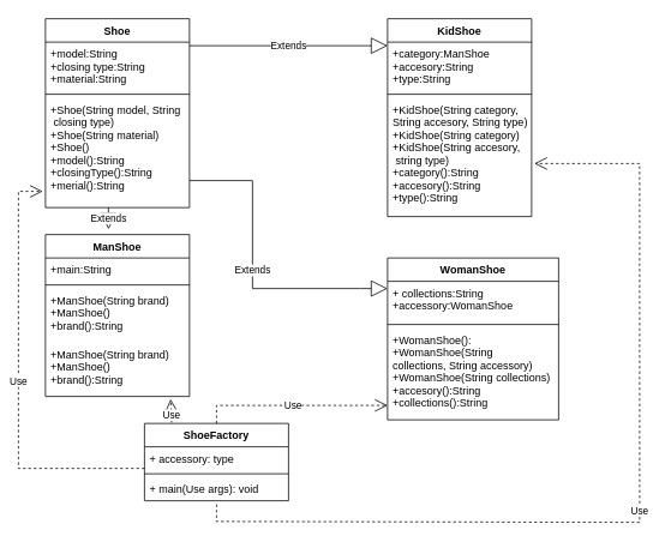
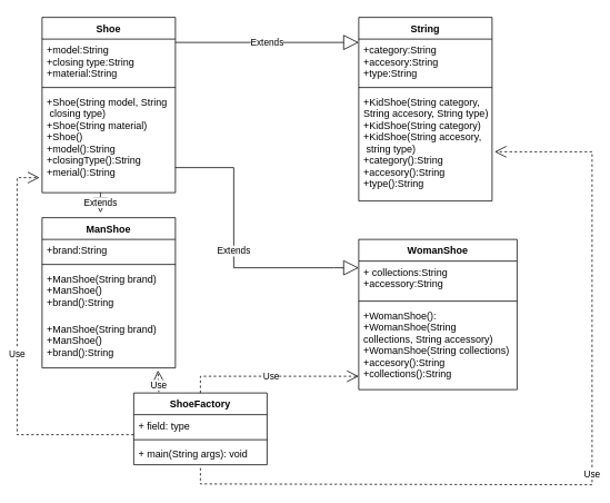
- <mxCell id="6" value="KidShoe&#10;&#10;" style="swimlane;fontStyle=1;align=center;verticalAlign=top;childLayout=stackLayout;horizontal=1;startSize=26;horizontalStack=0;resizeParent=1;resizeParentMax=0;resizeLast=0;collapsible=1;marginBottom=0;" parent="1" vertex="1"><mxGeometry x="430" y="20" width="160" height="220" as="geometry" /></mxCell>
+ <mxCell id="6" value="String&#10;&#10;" style="swimlane;fontStyle=1;align=center;verticalAlign=top;childLayout=stackLayout;horizontal=1;startSize=26;horizontalStack=0;resizeParent=1;resizeParentMax=0;resizeLast=0;collapsible=1;marginBottom=0;" parent="1" vertex="1"><mxGeometry x="430" y="20" width="160" height="220" as="geometry" /></mxCell>
- <mxCell id="7" value="+category:ManShoe&#10;+accesory:String&#10;+type:String" style="text;strokeColor=none;fillColor=none;align=left;verticalAlign=top;spacingLeft=4;spacingRight=4;overflow=hidden;rotatable=0;points=[[0,0.5],[1,0.5]];portConstraint=eastwest;" parent="6" vertex="1"><mxGeometry y="26" width="160" height="54" as="geometry" /></mxCell>
+ <mxCell id="7" value="+category:String&#10;+accesory:String&#10;+type:String" style="text;strokeColor=none;fillColor=none;align=left;verticalAlign=top;spacingLeft=4;spacingRight=4;overflow=hidden;rotatable=0;points=[[0,0.5],[1,0.5]];portConstraint=eastwest;" parent="6" vertex="1"><mxGeometry y="26" width="160" height="54" as="geometry" /></mxCell>
- <mxCell id="11" value="+main:String" style="text;strokeColor=none;fillColor=none;align=left;verticalAlign=top;spacingLeft=4;spacingRight=4;overflow=hidden;rotatable=0;points=[[0,0.5],[1,0.5]];portConstraint=eastwest;" parent="10" vertex="1"><mxGeometry y="26" width="160" height="26" as="geometry" /></mxCell>
+ <mxCell id="11" value="+brand:String" style="text;strokeColor=none;fillColor=none;align=left;verticalAlign=top;spacingLeft=4;spacingRight=4;overflow=hidden;rotatable=0;points=[[0,0.5],[1,0.5]];portConstraint=eastwest;" parent="10" vertex="1"><mxGeometry y="26" width="160" height="26" as="geometry" /></mxCell>
- <mxCell id="16" value="+ collections:String&#10;+accessory:WomanShoe" style="text;strokeColor=none;fillColor=none;align=left;verticalAlign=top;spacingLeft=4;spacingRight=4;overflow=hidden;rotatable=0;points=[[0,0.5],[1,0.5]];portConstraint=eastwest;" parent="15" vertex="1"><mxGeometry y="26" width="190" height="44" as="geometry" /></mxCell>
+ <mxCell id="16" value="+ collections:String&#10;+accessory:String" style="text;strokeColor=none;fillColor=none;align=left;verticalAlign=top;spacingLeft=4;spacingRight=4;overflow=hidden;rotatable=0;points=[[0,0.5],[1,0.5]];portConstraint=eastwest;" parent="15" vertex="1"><mxGeometry y="26" width="190" height="44" as="geometry" /></mxCell>
- <mxCell id="23" value="+ accessory: type" style="text;strokeColor=none;fillColor=none;align=left;verticalAlign=top;spacingLeft=4;spacingRight=4;overflow=hidden;rotatable=0;points=[[0,0.5],[1,0.5]];portConstraint=eastwest;" vertex="1" parent="22"><mxGeometry y="26" width="160" height="26" as="geometry" /></mxCell>
+ <mxCell id="23" value="+ field: type" style="text;strokeColor=none;fillColor=none;align=left;verticalAlign=top;spacingLeft=4;spacingRight=4;overflow=hidden;rotatable=0;points=[[0,0.5],[1,0.5]];portConstraint=eastwest;" vertex="1" parent="22"><mxGeometry y="26" width="160" height="26" as="geometry" /></mxCell>
- <mxCell id="25" value="+ main(Use args): void" style="text;strokeColor=none;fillColor=none;align=left;verticalAlign=top;spacingLeft=4;spacingRight=4;overflow=hidden;rotatable=0;points=[[0,0.5],[1,0.5]];portConstraint=eastwest;" vertex="1" parent="22"><mxGeometry y="60" width="160" height="26" as="geometry" /></mxCell>
+ <mxCell id="25" value="+ main(String args): void" style="text;strokeColor=none;fillColor=none;align=left;verticalAlign=top;spacingLeft=4;spacingRight=4;overflow=hidden;rotatable=0;points=[[0,0.5],[1,0.5]];portConstraint=eastwest;" vertex="1" parent="22"><mxGeometry y="60" width="160" height="26" as="geometry" /></mxCell>
